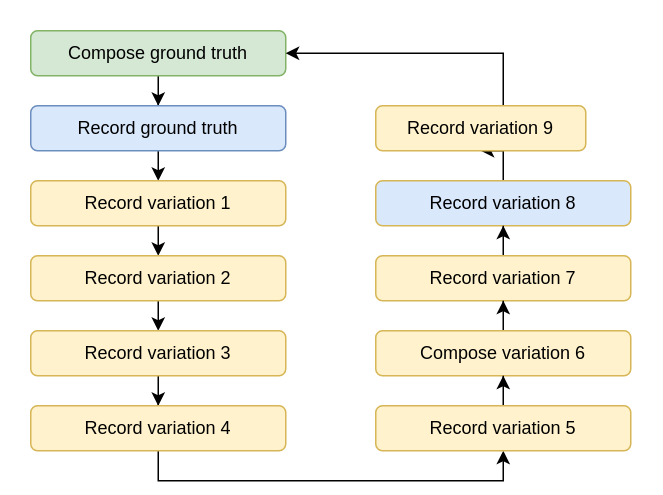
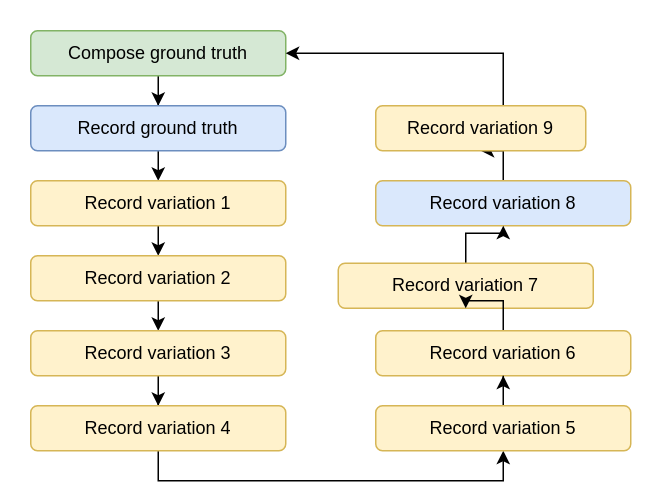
- <mxCell id="17" value="Record variation 7" style="rounded=1;whiteSpace=wrap;html=1;fillColor=#fff2cc;strokeColor=#d6b656;" vertex="1" parent="1"><mxGeometry x="250" y="170" width="170" height="30" as="geometry" /></mxCell>
+ <mxCell id="17" value="Record variation 7" style="rounded=1;whiteSpace=wrap;html=1;fillColor=#fff2cc;strokeColor=#d6b656;" vertex="1" parent="1"><mxGeometry x="225" y="175" width="170" height="30" as="geometry" /></mxCell>
- <mxCell id="19" value="Compose variation 6" style="rounded=1;whiteSpace=wrap;html=1;fillColor=#fff2cc;strokeColor=#d6b656;" vertex="1" parent="1"><mxGeometry x="250" y="220" width="170" height="30" as="geometry" /></mxCell>
+ <mxCell id="19" value="Record variation 6" style="rounded=1;whiteSpace=wrap;html=1;fillColor=#fff2cc;strokeColor=#d6b656;" vertex="1" parent="1"><mxGeometry x="250" y="220" width="170" height="30" as="geometry" /></mxCell>
